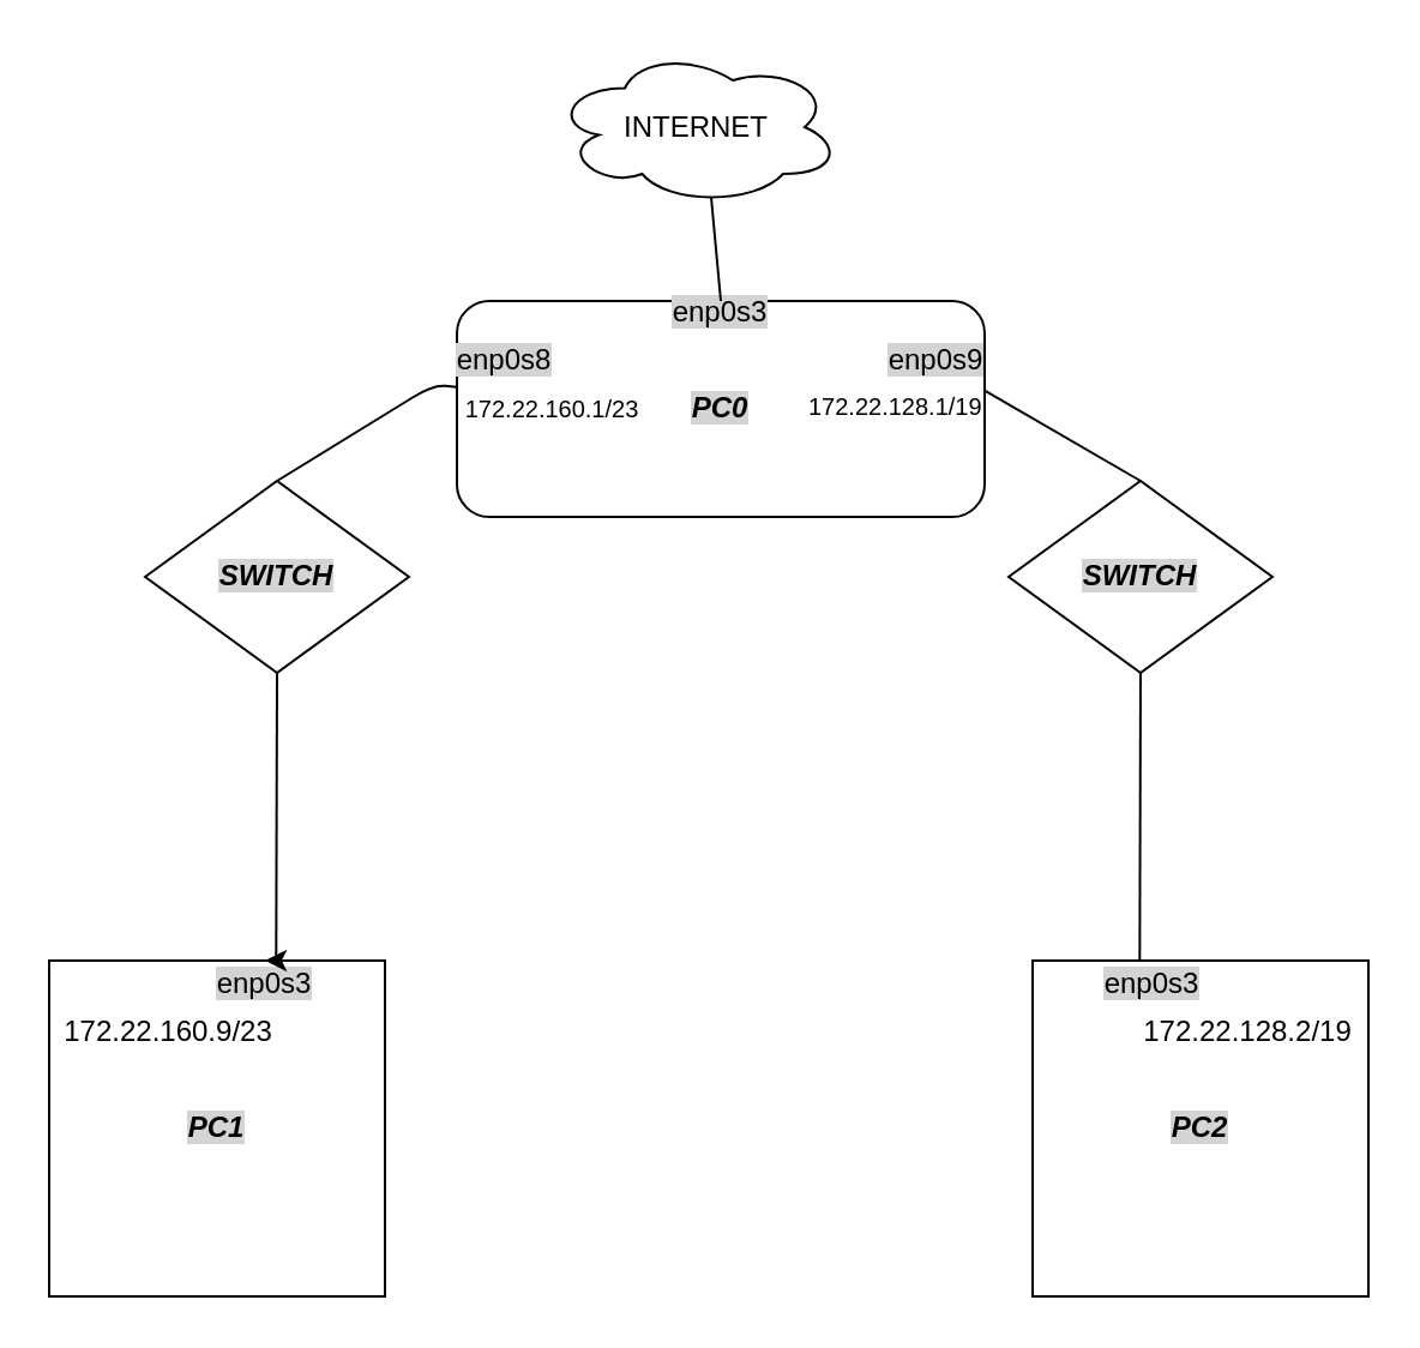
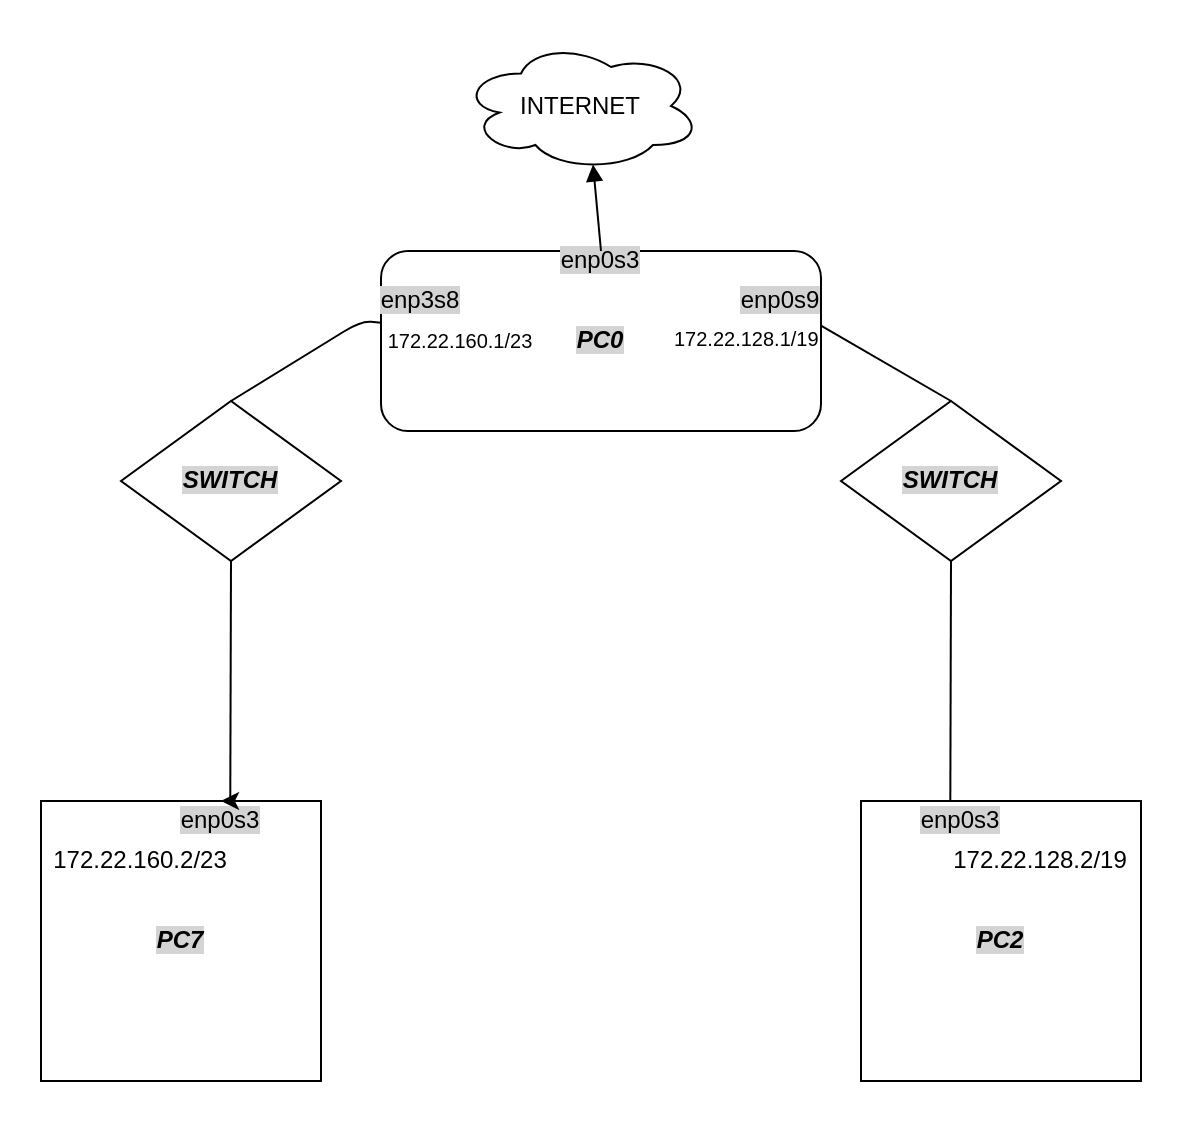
- <mxCell id="9" value="" style="endArrow=none;html=1;entryX=0.55;entryY=0.95;entryDx=0;entryDy=0;entryPerimeter=0;exitX=0.5;exitY=0;exitDx=0;exitDy=0;" edge="1" parent="1" source="3" target="2"><mxGeometry width="50" height="50" relative="1" as="geometry"><mxPoint x="296" y="120" as="sourcePoint" /><mxPoint x="180" y="220" as="targetPoint" /></mxGeometry></mxCell>
+ <mxCell id="9" value="" style="endArrow=block;html=1;entryX=0.55;entryY=0.95;entryDx=0;entryDy=0;entryPerimeter=0;exitX=0.5;exitY=0;exitDx=0;exitDy=0;" edge="1" parent="1" source="3" target="2"><mxGeometry width="50" height="50" relative="1" as="geometry"><mxPoint x="296" y="120" as="sourcePoint" /><mxPoint x="180" y="220" as="targetPoint" /></mxGeometry></mxCell>
- <mxCell id="5" value="&lt;span style=&quot;background-color: rgb(211 , 211 , 211)&quot;&gt;enp0s8&lt;/span&gt;" style="text;html=1;strokeColor=none;fillColor=none;align=center;verticalAlign=middle;whiteSpace=wrap;rounded=0;" vertex="1" parent="1"><mxGeometry x="190" y="140" width="40" height="20" as="geometry" /></mxCell>
+ <mxCell id="5" value="&lt;span style=&quot;background-color: rgb(211 , 211 , 211)&quot;&gt;enp3s8&lt;/span&gt;" style="text;html=1;strokeColor=none;fillColor=none;align=center;verticalAlign=middle;whiteSpace=wrap;rounded=0;" vertex="1" parent="1"><mxGeometry x="190" y="140" width="40" height="20" as="geometry" /></mxCell>
- <mxCell id="18" value="172.22.160.9/23" style="text;html=1;strokeColor=none;fillColor=none;align=center;verticalAlign=middle;whiteSpace=wrap;rounded=0;" vertex="1" parent="1"><mxGeometry x="50" y="420" width="40" height="20" as="geometry" /></mxCell>
+ <mxCell id="18" value="172.22.160.2/23" style="text;html=1;strokeColor=none;fillColor=none;align=center;verticalAlign=middle;whiteSpace=wrap;rounded=0;" vertex="1" parent="1"><mxGeometry x="50" y="420" width="40" height="20" as="geometry" /></mxCell>
- <mxCell id="14" value="&lt;b&gt;&lt;i style=&quot;background-color: rgb(212 , 212 , 212)&quot;&gt;PC1&lt;/i&gt;&lt;/b&gt;" style="whiteSpace=wrap;html=1;aspect=fixed;" vertex="1" parent="1"><mxGeometry x="20" y="400" width="140" height="140" as="geometry" /></mxCell>
+ <mxCell id="14" value="&lt;b&gt;&lt;i style=&quot;background-color: rgb(212 , 212 , 212)&quot;&gt;PC7&lt;/i&gt;&lt;/b&gt;" style="whiteSpace=wrap;html=1;aspect=fixed;" vertex="1" parent="1"><mxGeometry x="20" y="400" width="140" height="140" as="geometry" /></mxCell>
